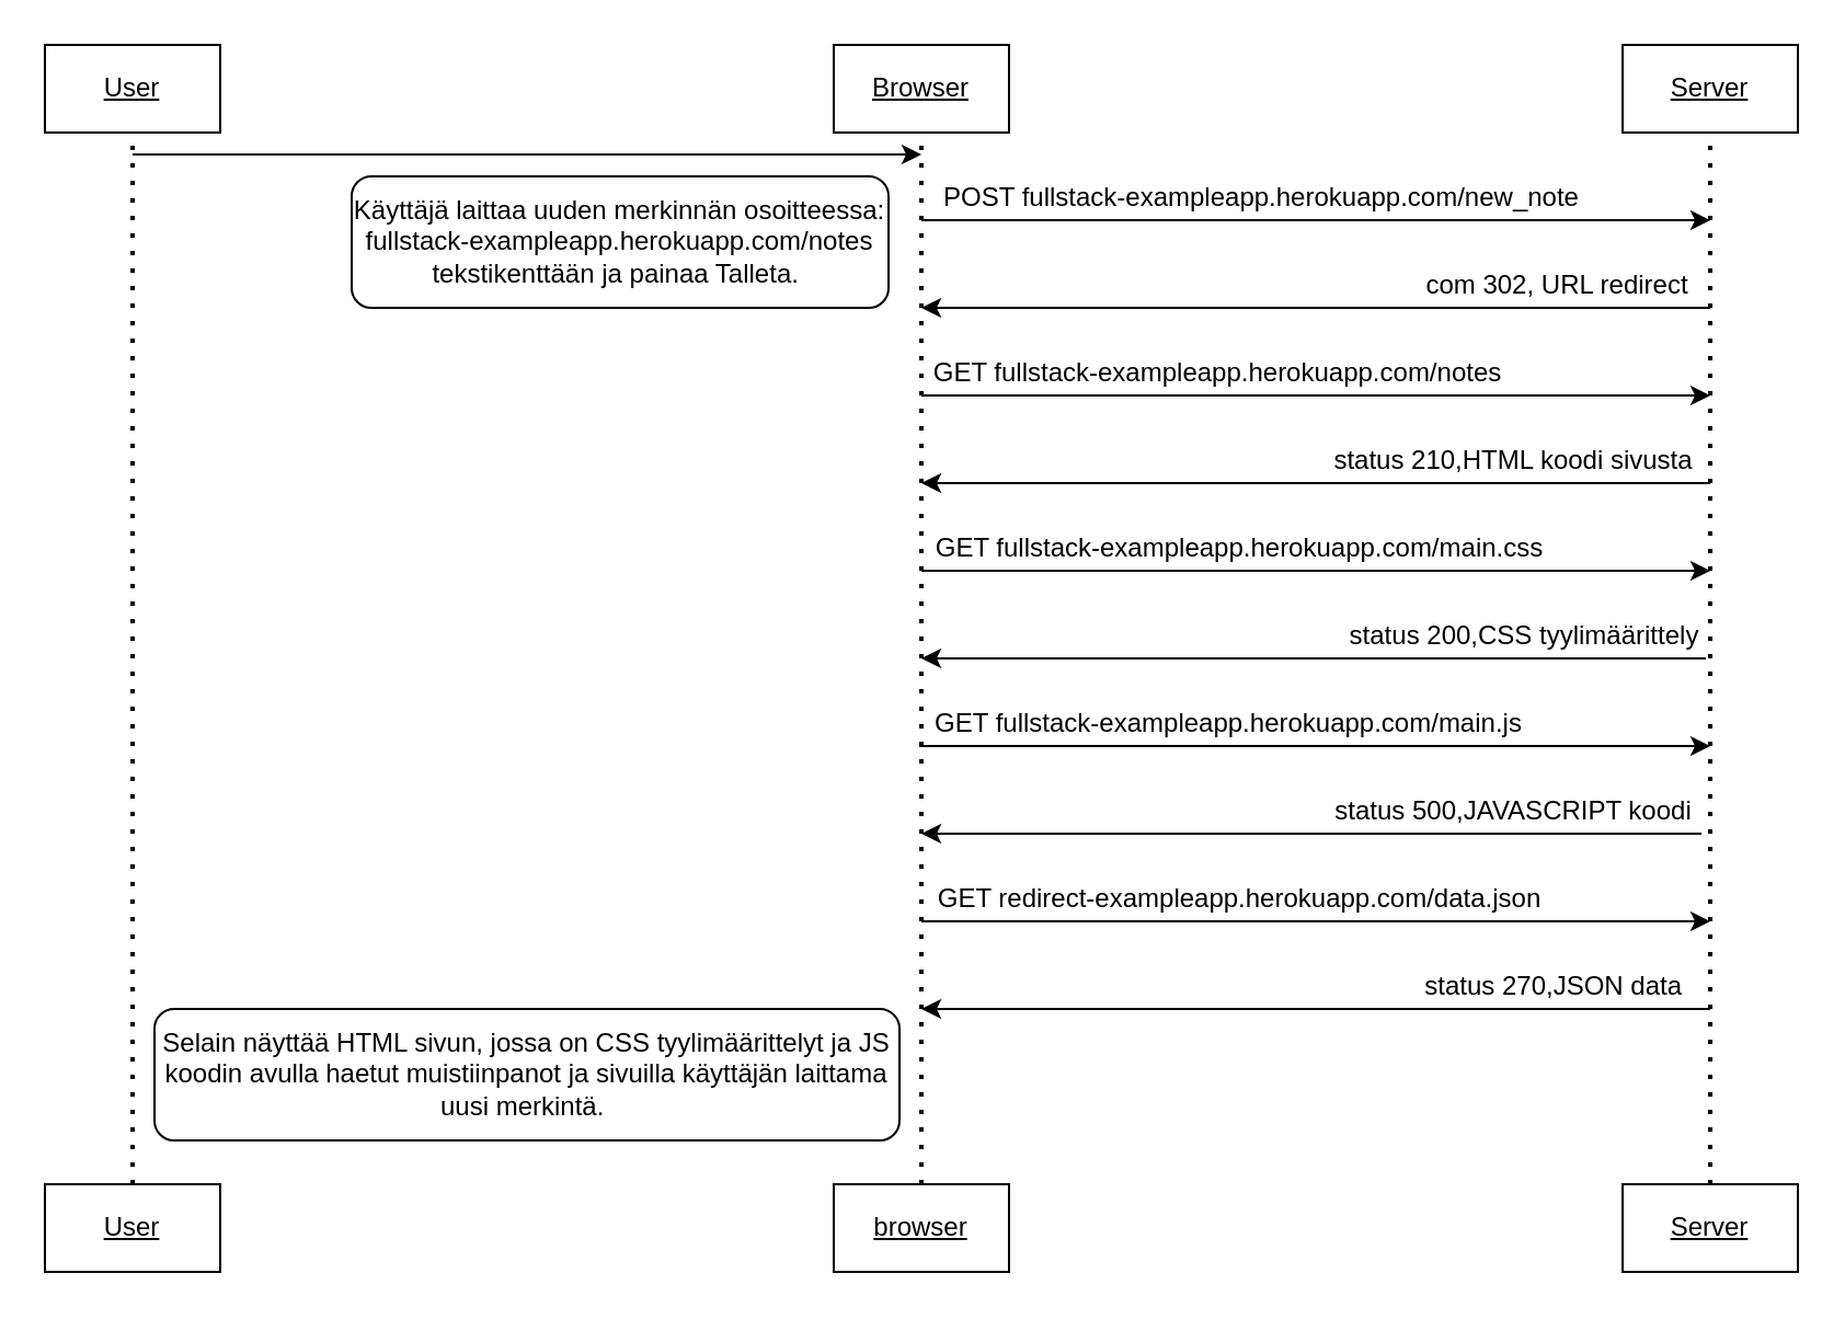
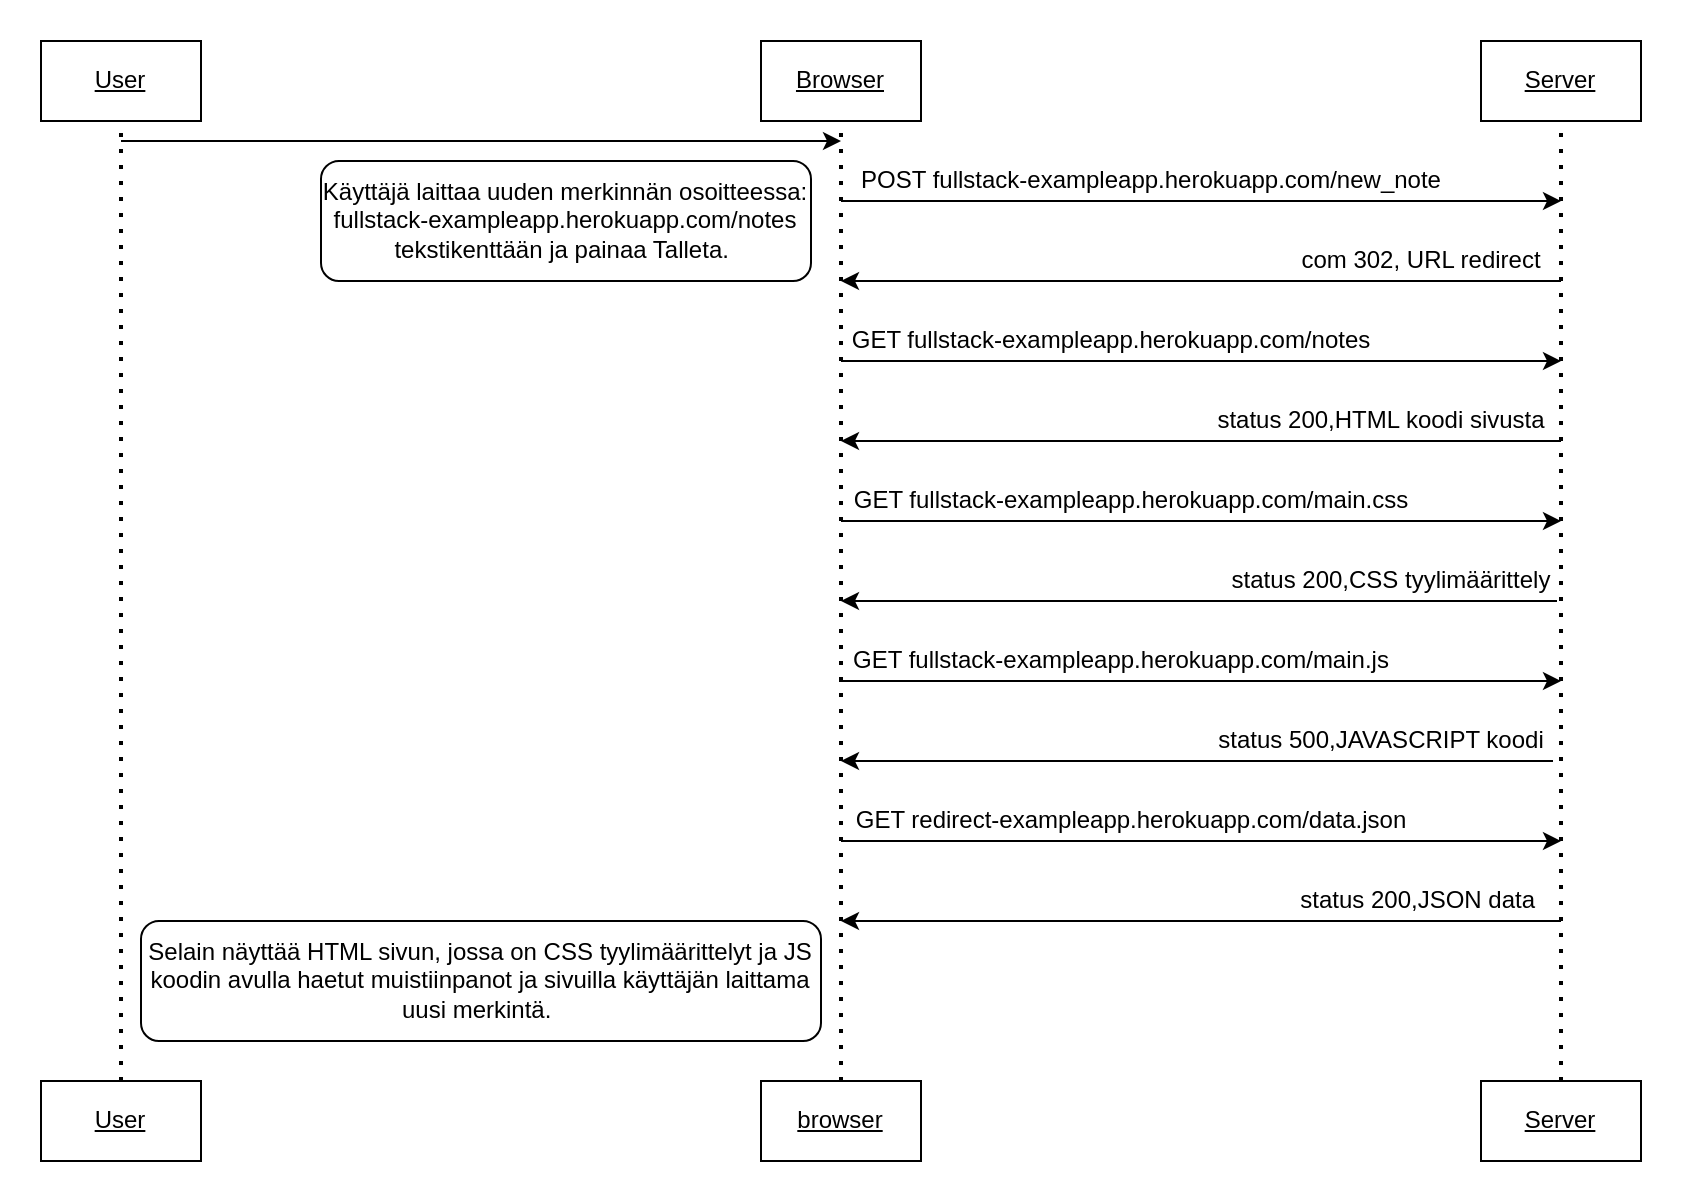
- <mxCell id="22" value="status 210,HTML koodi sivusta" style="text;html=1;align=center;verticalAlign=middle;resizable=0;points=[];autosize=1;" parent="1" vertex="1"><mxGeometry x="600" y="200" width="180" height="20" as="geometry" /></mxCell>
+ <mxCell id="22" value="status 200,HTML koodi sivusta" style="text;html=1;align=center;verticalAlign=middle;resizable=0;points=[];autosize=1;" parent="1" vertex="1"><mxGeometry x="600" y="200" width="180" height="20" as="geometry" /></mxCell>
- <mxCell id="28" value="status 270,JSON data&amp;nbsp;" style="text;html=1;align=center;verticalAlign=middle;resizable=0;points=[];autosize=1;" parent="1" vertex="1"><mxGeometry x="640" y="440" width="140" height="20" as="geometry" /></mxCell>
+ <mxCell id="28" value="status 200,JSON data&amp;nbsp;" style="text;html=1;align=center;verticalAlign=middle;resizable=0;points=[];autosize=1;" parent="1" vertex="1"><mxGeometry x="640" y="440" width="140" height="20" as="geometry" /></mxCell>
